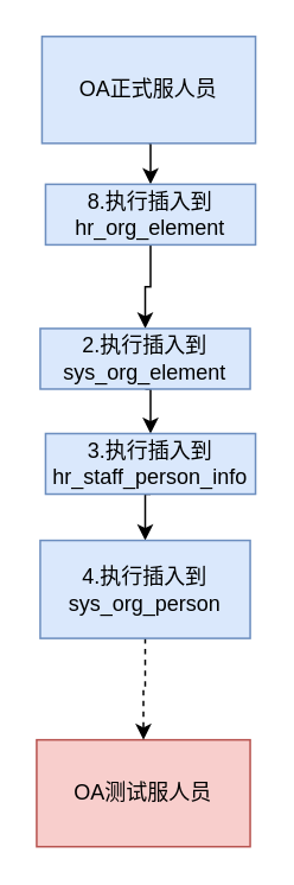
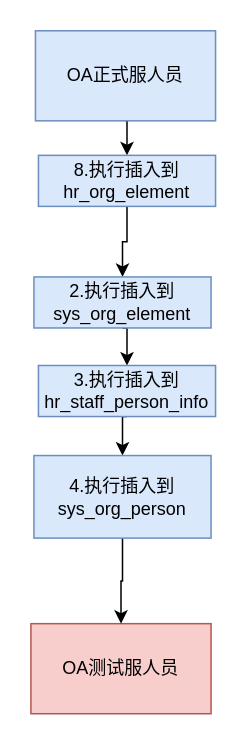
- <mxCell id="11" style="edgeStyle=orthogonalEdgeStyle;rounded=0;orthogonalLoop=1;jettySize=auto;html=1;exitX=0.5;exitY=1;exitDx=0;exitDy=0;dashed=1;" edge="1" parent="1" source="12" target="4"><mxGeometry relative="1" as="geometry" /></mxCell>
+ <mxCell id="11" style="edgeStyle=orthogonalEdgeStyle;rounded=0;orthogonalLoop=1;jettySize=auto;html=1;exitX=0.5;exitY=1;exitDx=0;exitDy=0;" edge="1" parent="1" source="12" target="4"><mxGeometry relative="1" as="geometry" /></mxCell>
